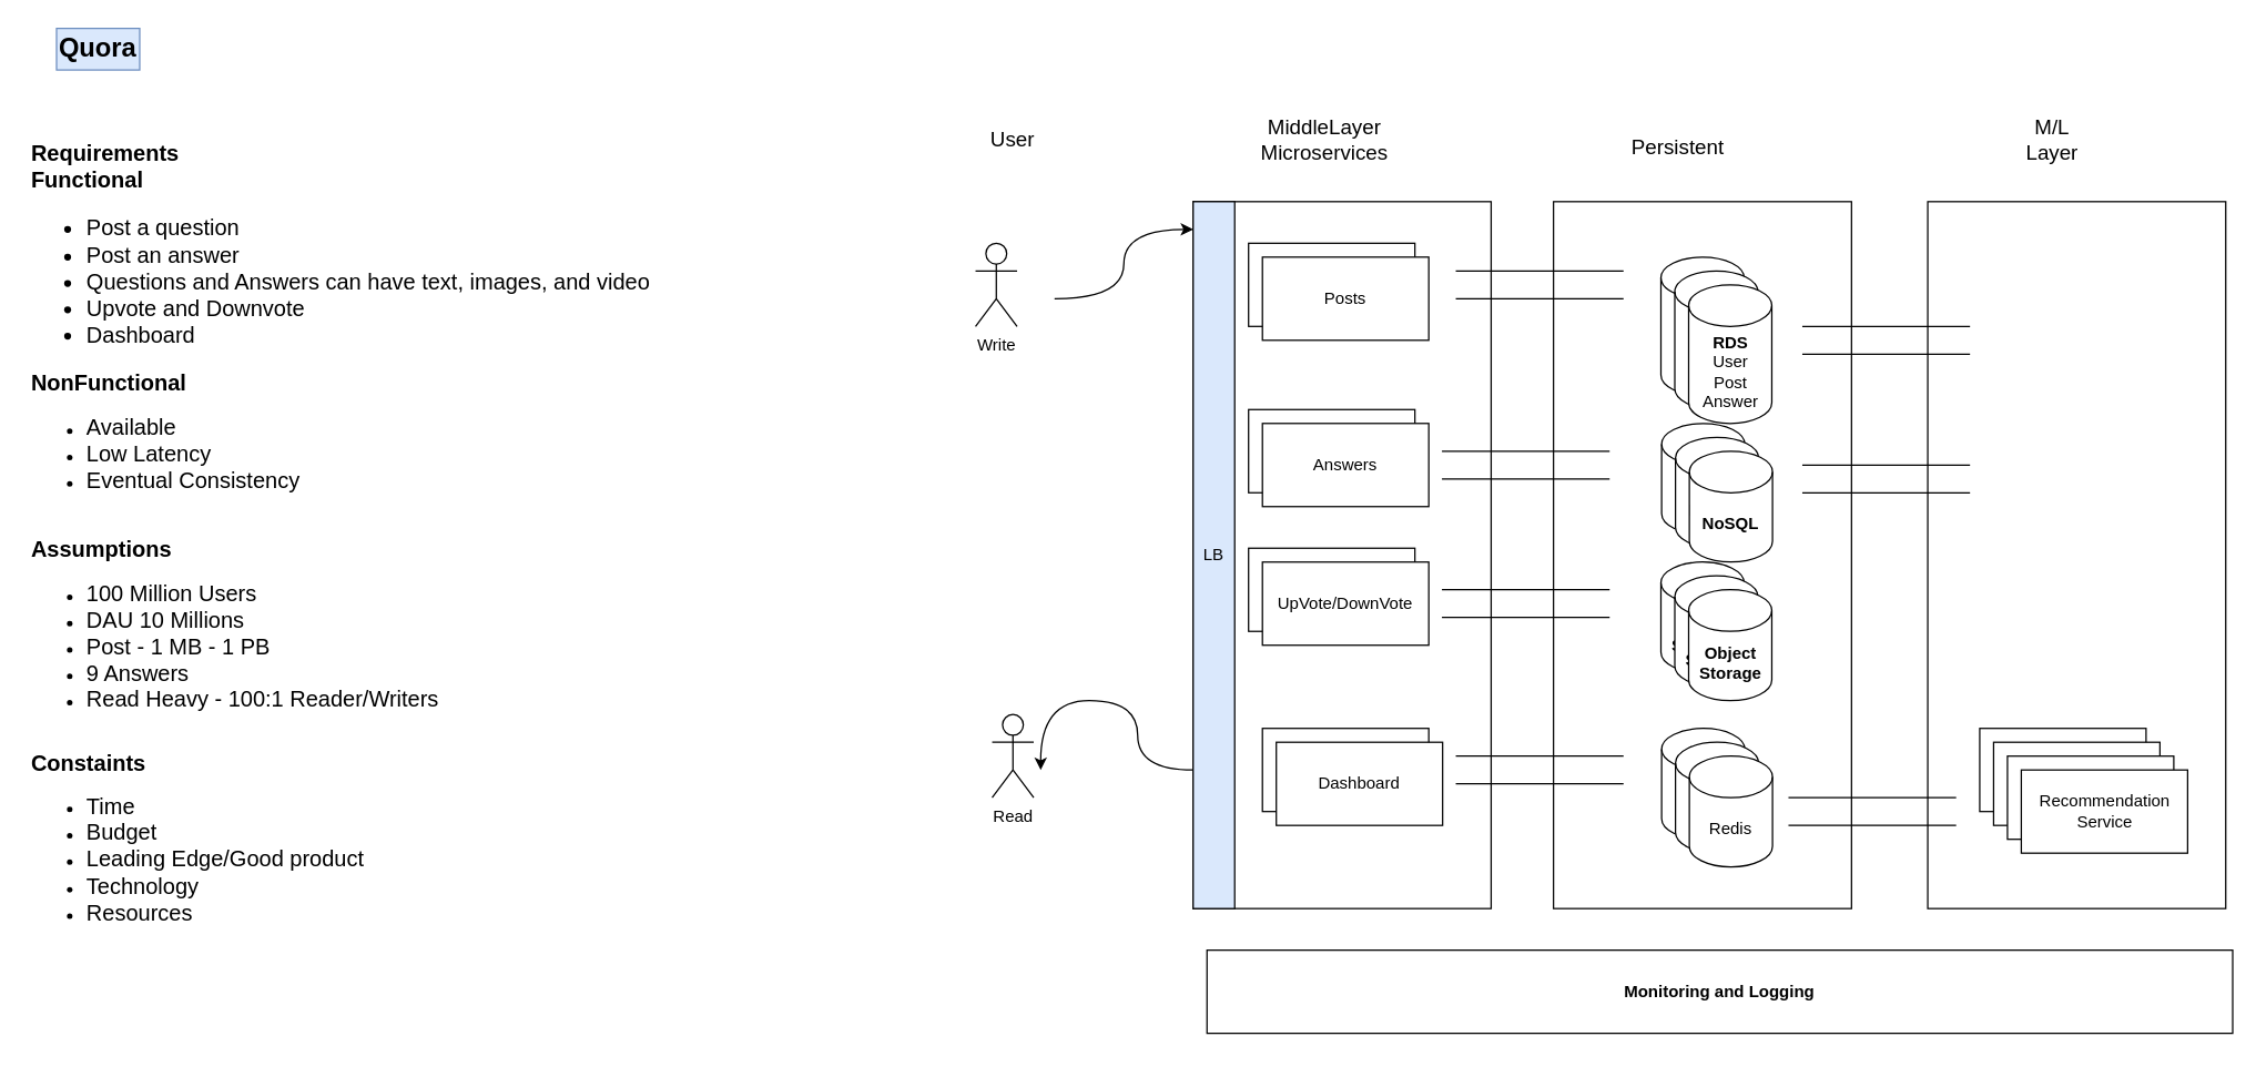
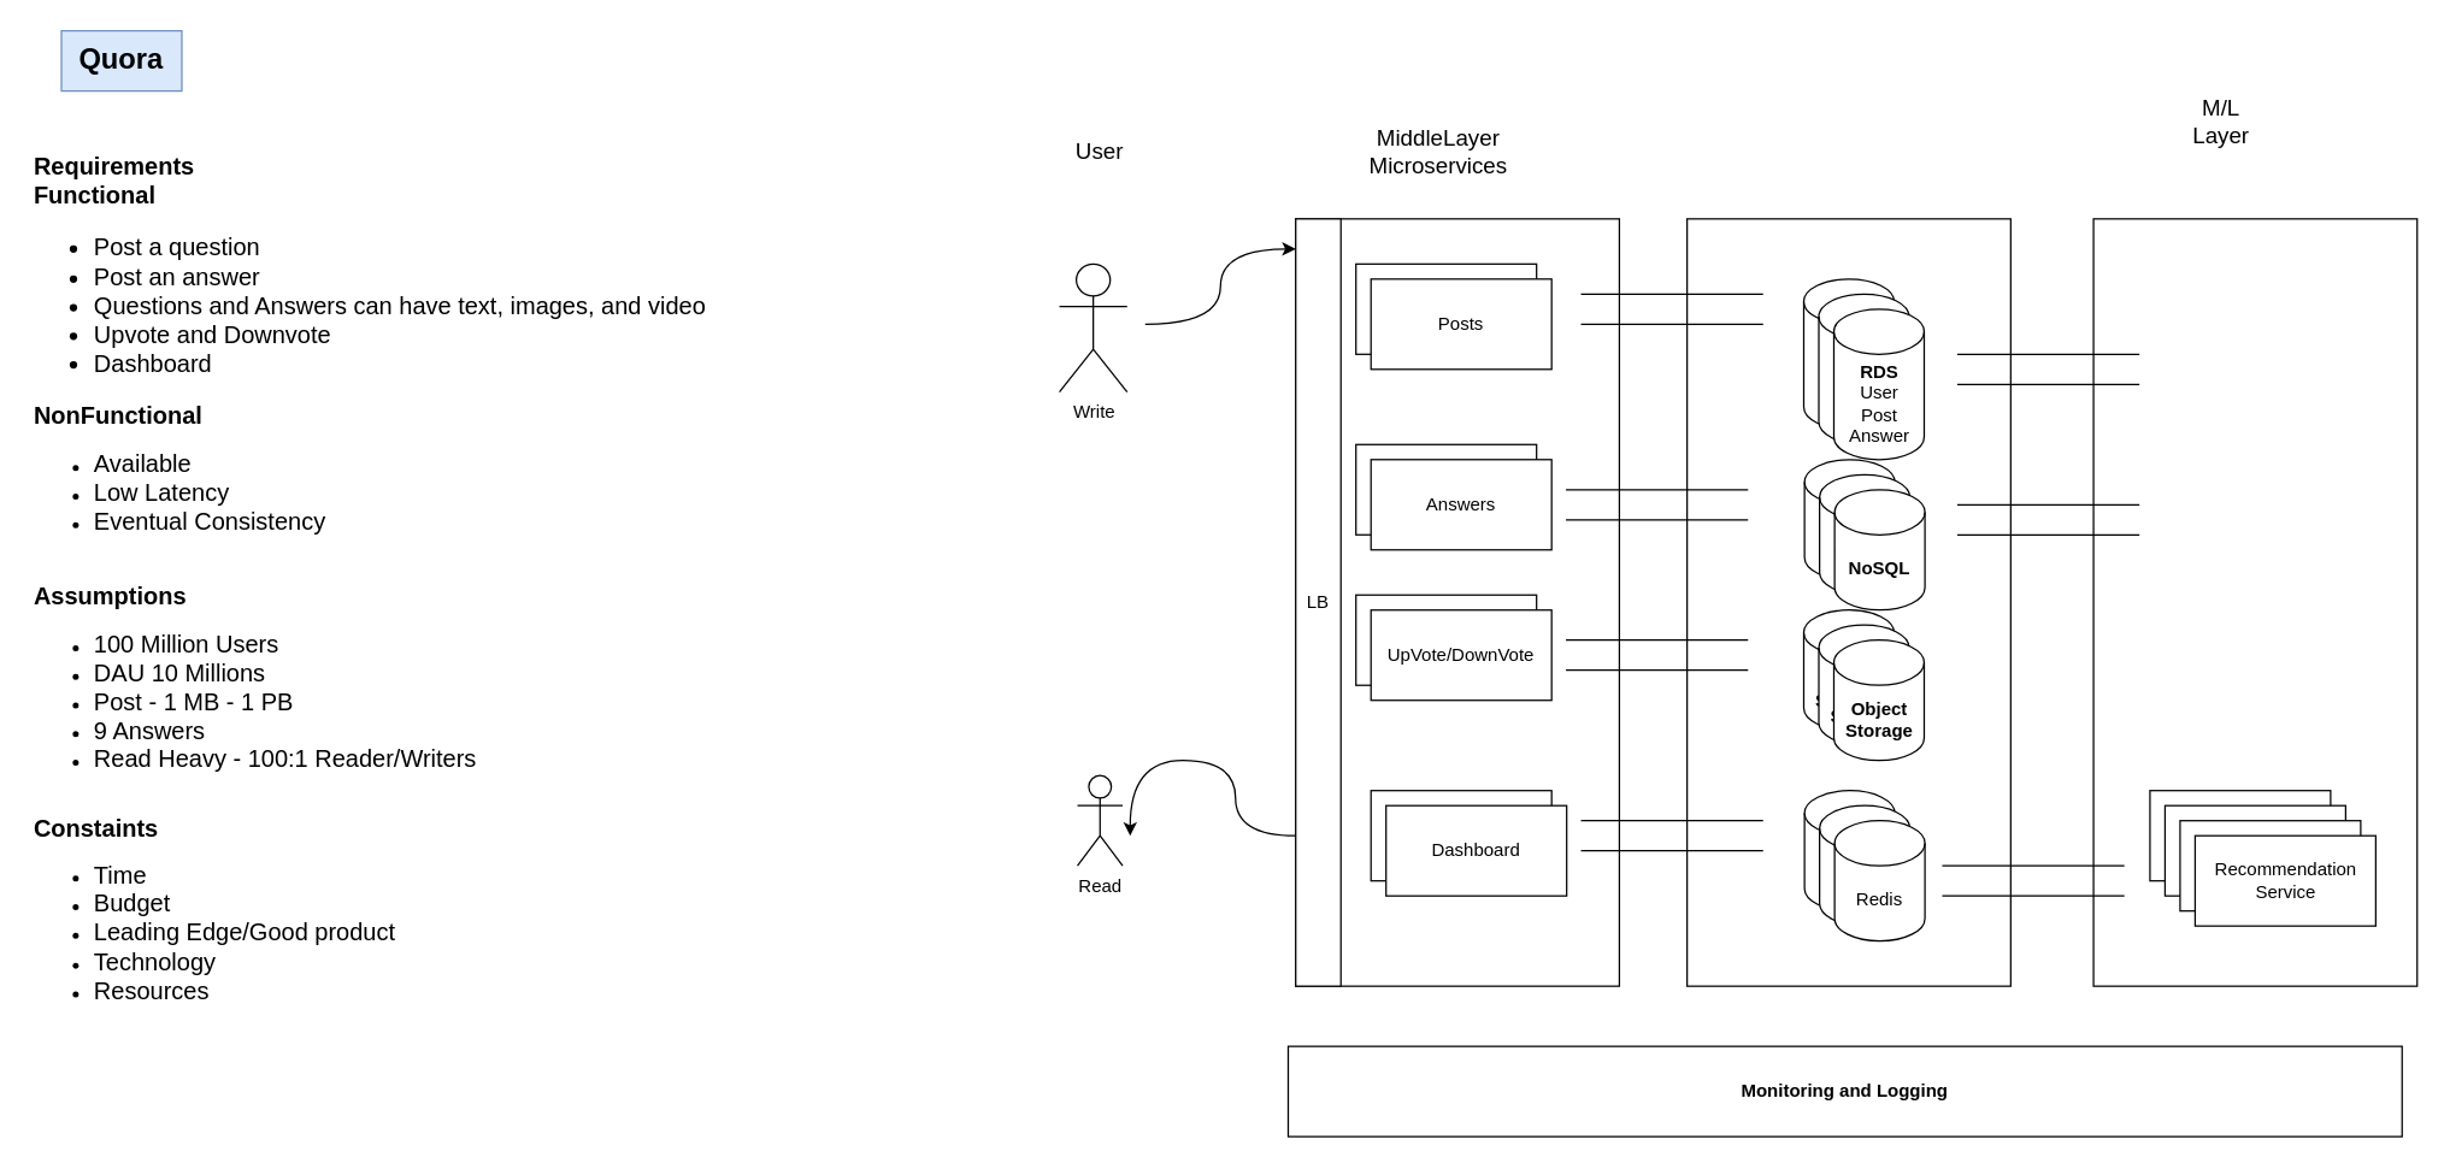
- <mxCell id="2" value="Quora" style="text;html=1;strokeColor=#6c8ebf;fillColor=#dae8fc;align=center;verticalAlign=middle;whiteSpace=wrap;rounded=0;fontSize=19;fontStyle=1" vertex="1" parent="1"><mxGeometry x="40" y="20" width="60" height="30" as="geometry" /></mxCell>
+ <mxCell id="2" value="Quora" style="text;html=1;strokeColor=#6c8ebf;fillColor=#dae8fc;align=center;verticalAlign=middle;whiteSpace=wrap;rounded=0;fontSize=19;fontStyle=1" vertex="1" parent="1"><mxGeometry x="40" y="20" width="80" height="40" as="geometry" /></mxCell>
- <mxCell id="8" value="&lt;font style=&quot;font-size: 15px;&quot;&gt;M/L Layer&lt;br&gt;&lt;/font&gt;" style="text;html=1;strokeColor=none;fillColor=none;align=center;verticalAlign=middle;whiteSpace=wrap;rounded=0;" vertex="1" parent="1"><mxGeometry x="1450" y="85" width="60" height="30" as="geometry" /></mxCell>
+ <mxCell id="8" value="&lt;font style=&quot;font-size: 15px;&quot;&gt;M/L Layer&lt;br&gt;&lt;/font&gt;" style="text;html=1;strokeColor=none;fillColor=none;align=center;verticalAlign=middle;whiteSpace=wrap;rounded=0;" vertex="1" parent="1"><mxGeometry x="1445" y="65" width="60" height="30" as="geometry" /></mxCell>
- <mxCell id="7" value="&lt;font style=&quot;font-size: 15px;&quot;&gt;Persistent&lt;br&gt;&lt;/font&gt;" style="text;html=1;strokeColor=none;fillColor=none;align=center;verticalAlign=middle;whiteSpace=wrap;rounded=0;" vertex="1" parent="1"><mxGeometry x="1180" y="90" width="60" height="30" as="geometry" /></mxCell>
- <mxCell id="4" value="Write" style="shape=umlActor;verticalLabelPosition=bottom;verticalAlign=top;html=1;outlineConnect=0;" vertex="1" parent="1"><mxGeometry x="703" y="175" width="30" height="60" as="geometry" /></mxCell>
+ <mxCell id="4" value="Write" style="shape=umlActor;verticalLabelPosition=bottom;verticalAlign=top;html=1;outlineConnect=0;" vertex="1" parent="1"><mxGeometry x="703" y="175" width="45" height="85" as="geometry" /></mxCell>
- <mxCell id="43" value="LB" style="rounded=0;whiteSpace=wrap;html=1;fillColor=#dae8fc;" vertex="1" parent="1"><mxGeometry x="860" y="145" width="30" height="510" as="geometry" /></mxCell>
+ <mxCell id="43" value="LB" style="rounded=0;whiteSpace=wrap;html=1;" vertex="1" parent="1"><mxGeometry x="860" y="145" width="30" height="510" as="geometry" /></mxCell>
- <mxCell id="28" value="&lt;b&gt;Monitoring and Logging&lt;/b&gt;" style="rounded=0;whiteSpace=wrap;html=1;" vertex="1" parent="1"><mxGeometry x="870" y="685" width="740" height="60" as="geometry" /></mxCell>
+ <mxCell id="28" value="&lt;b&gt;Monitoring and Logging&lt;/b&gt;" style="rounded=0;whiteSpace=wrap;html=1;" vertex="1" parent="1"><mxGeometry x="855" y="695" width="740" height="60" as="geometry" /></mxCell>
